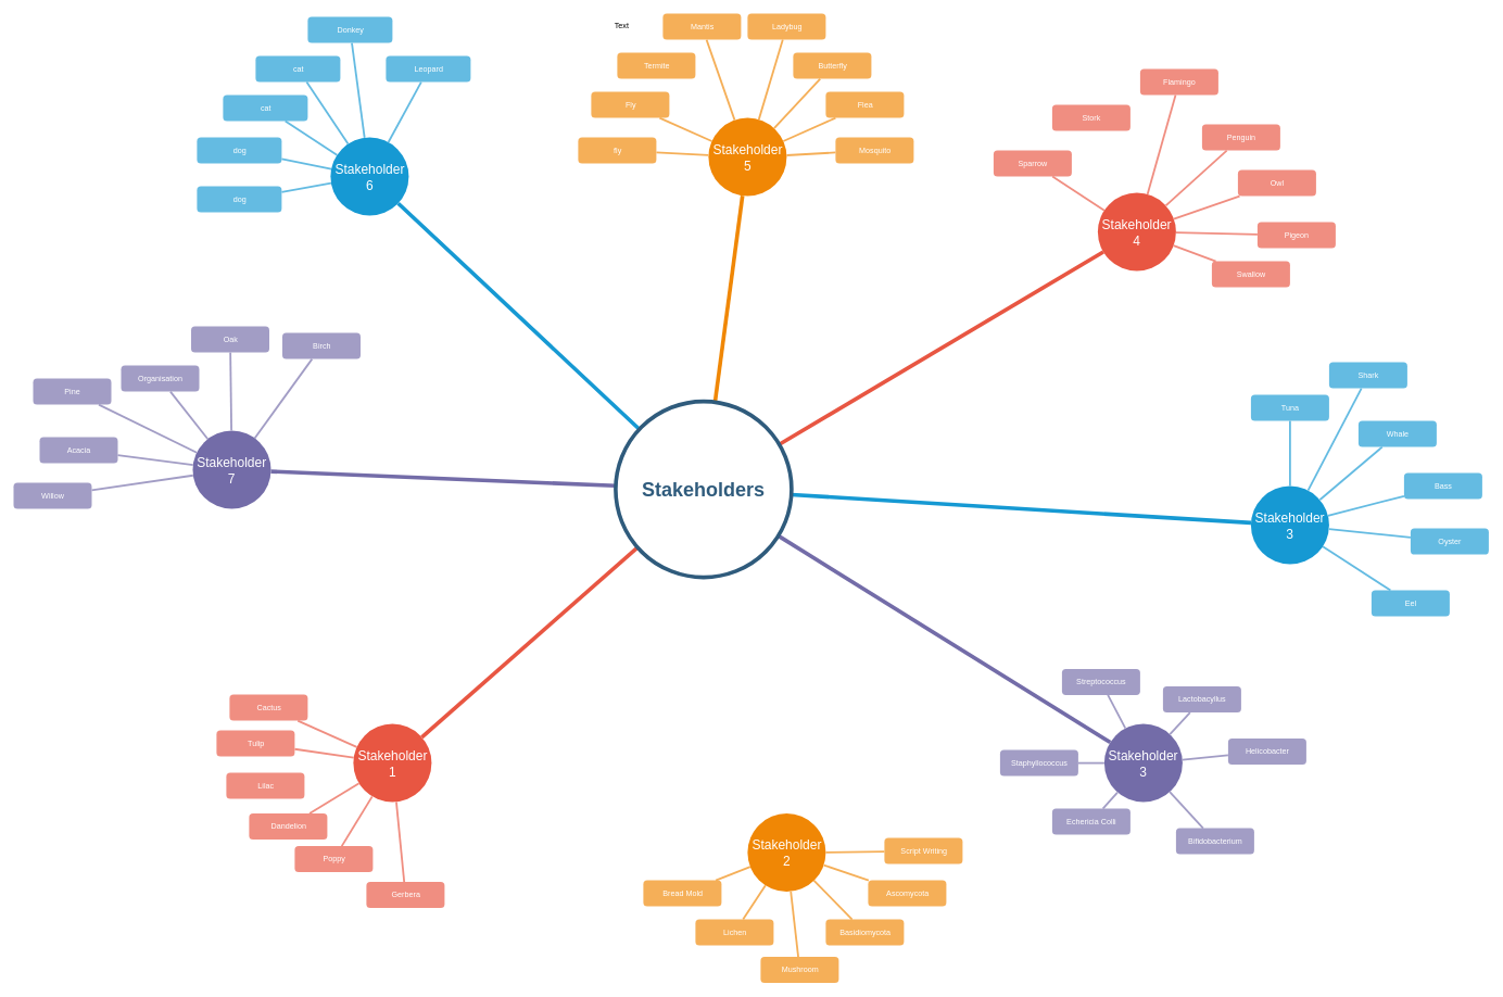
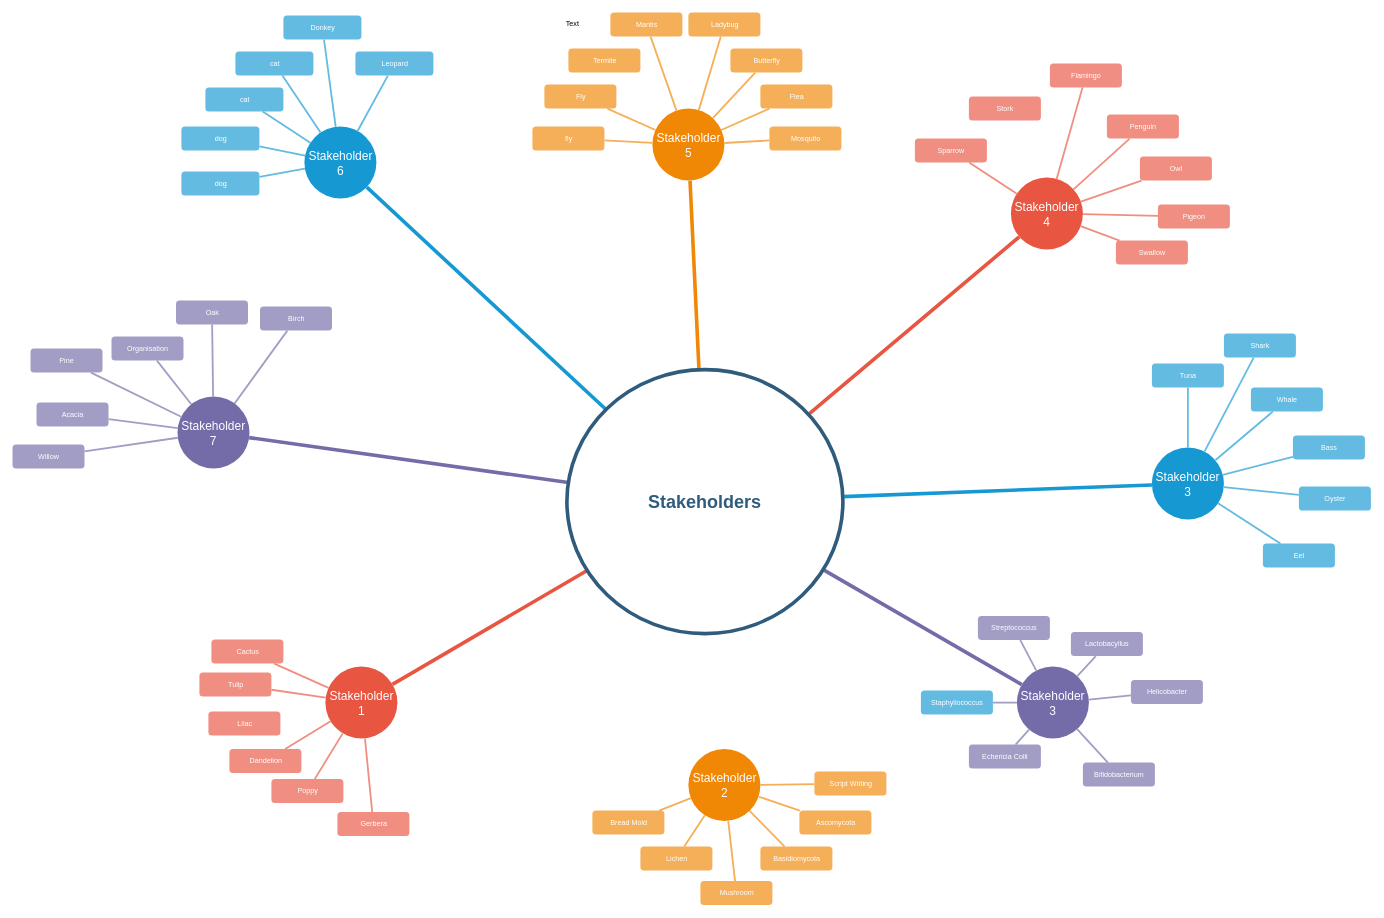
- <mxCell id="103" value="Stakeholders" style="ellipse;whiteSpace=wrap;html=1;shadow=0;fontFamily=Helvetica;fontSize=30;fontColor=#2F5B7C;align=center;strokeColor=#2F5B7C;strokeWidth=6;fillColor=#FFFFFF;fontStyle=1;gradientColor=none;" parent="1" vertex="1"><mxGeometry x="944" y="615.5" width="270" height="270" as="geometry" /></mxCell>
+ <mxCell id="103" value="Stakeholders" style="ellipse;whiteSpace=wrap;html=1;shadow=0;fontFamily=Helvetica;fontSize=30;fontColor=#2F5B7C;align=center;strokeColor=#2F5B7C;strokeWidth=6;fillColor=#FFFFFF;fontStyle=1;gradientColor=none;" parent="1" vertex="1"><mxGeometry x="944" y="615.5" width="460" height="440" as="geometry" /></mxCell>
- <mxCell id="73" value="Staphyllococcus" style="rounded=1;fillColor=#a29dc5;strokeColor=none;strokeWidth=3;shadow=0;html=1;fontColor=#FFFFFF;" parent="1" vertex="1"><mxGeometry x="1534" y="1150.5" width="120" height="40" as="geometry" /></mxCell>
+ <mxCell id="73" value="Staphyllococcus" style="rounded=1;fillColor=#64bbe2;strokeColor=none;strokeWidth=3;shadow=0;html=1;fontColor=#FFFFFF;" parent="1" vertex="1"><mxGeometry x="1534" y="1150.5" width="120" height="40" as="geometry" /></mxCell>
